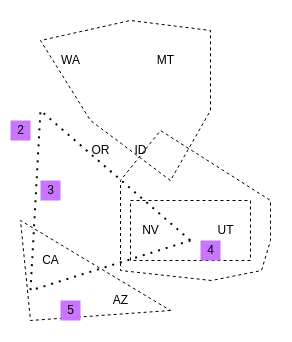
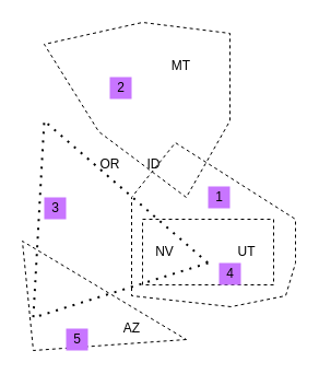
- <mxCell id="2" value="WA" style="text;html=1;align=center;verticalAlign=middle;resizable=0;points=[];autosize=1;strokeColor=none;fillColor=none;" parent="1" vertex="1"><mxGeometry x="55" y="50" width="30" height="20" as="geometry" /></mxCell>
- <mxCell id="16" value="2" style="text;html=1;align=center;verticalAlign=middle;resizable=0;points=[];autosize=1;strokeColor=none;fillColor=#C875FF;" vertex="1" parent="1"><mxGeometry x="10" y="120" width="20" height="20" as="geometry" /></mxCell>
+ <mxCell id="16" value="2" style="text;html=1;align=center;verticalAlign=middle;resizable=0;points=[];autosize=1;strokeColor=none;fillColor=#C875FF;" vertex="1" parent="1"><mxGeometry x="100" y="70" width="20" height="20" as="geometry" /></mxCell>
+ <mxCell id="15" value="1" style="text;html=1;align=center;verticalAlign=middle;resizable=0;points=[];autosize=1;strokeColor=none;fillColor=#C875FF;" vertex="1" parent="1"><mxGeometry x="190" y="170" width="20" height="20" as="geometry" /></mxCell>
- <mxCell id="8" value="CA" style="text;html=1;align=center;verticalAlign=middle;resizable=0;points=[];autosize=1;strokeColor=none;fillColor=none;" parent="1" vertex="1"><mxGeometry x="35" y="250" width="30" height="20" as="geometry" /></mxCell>
